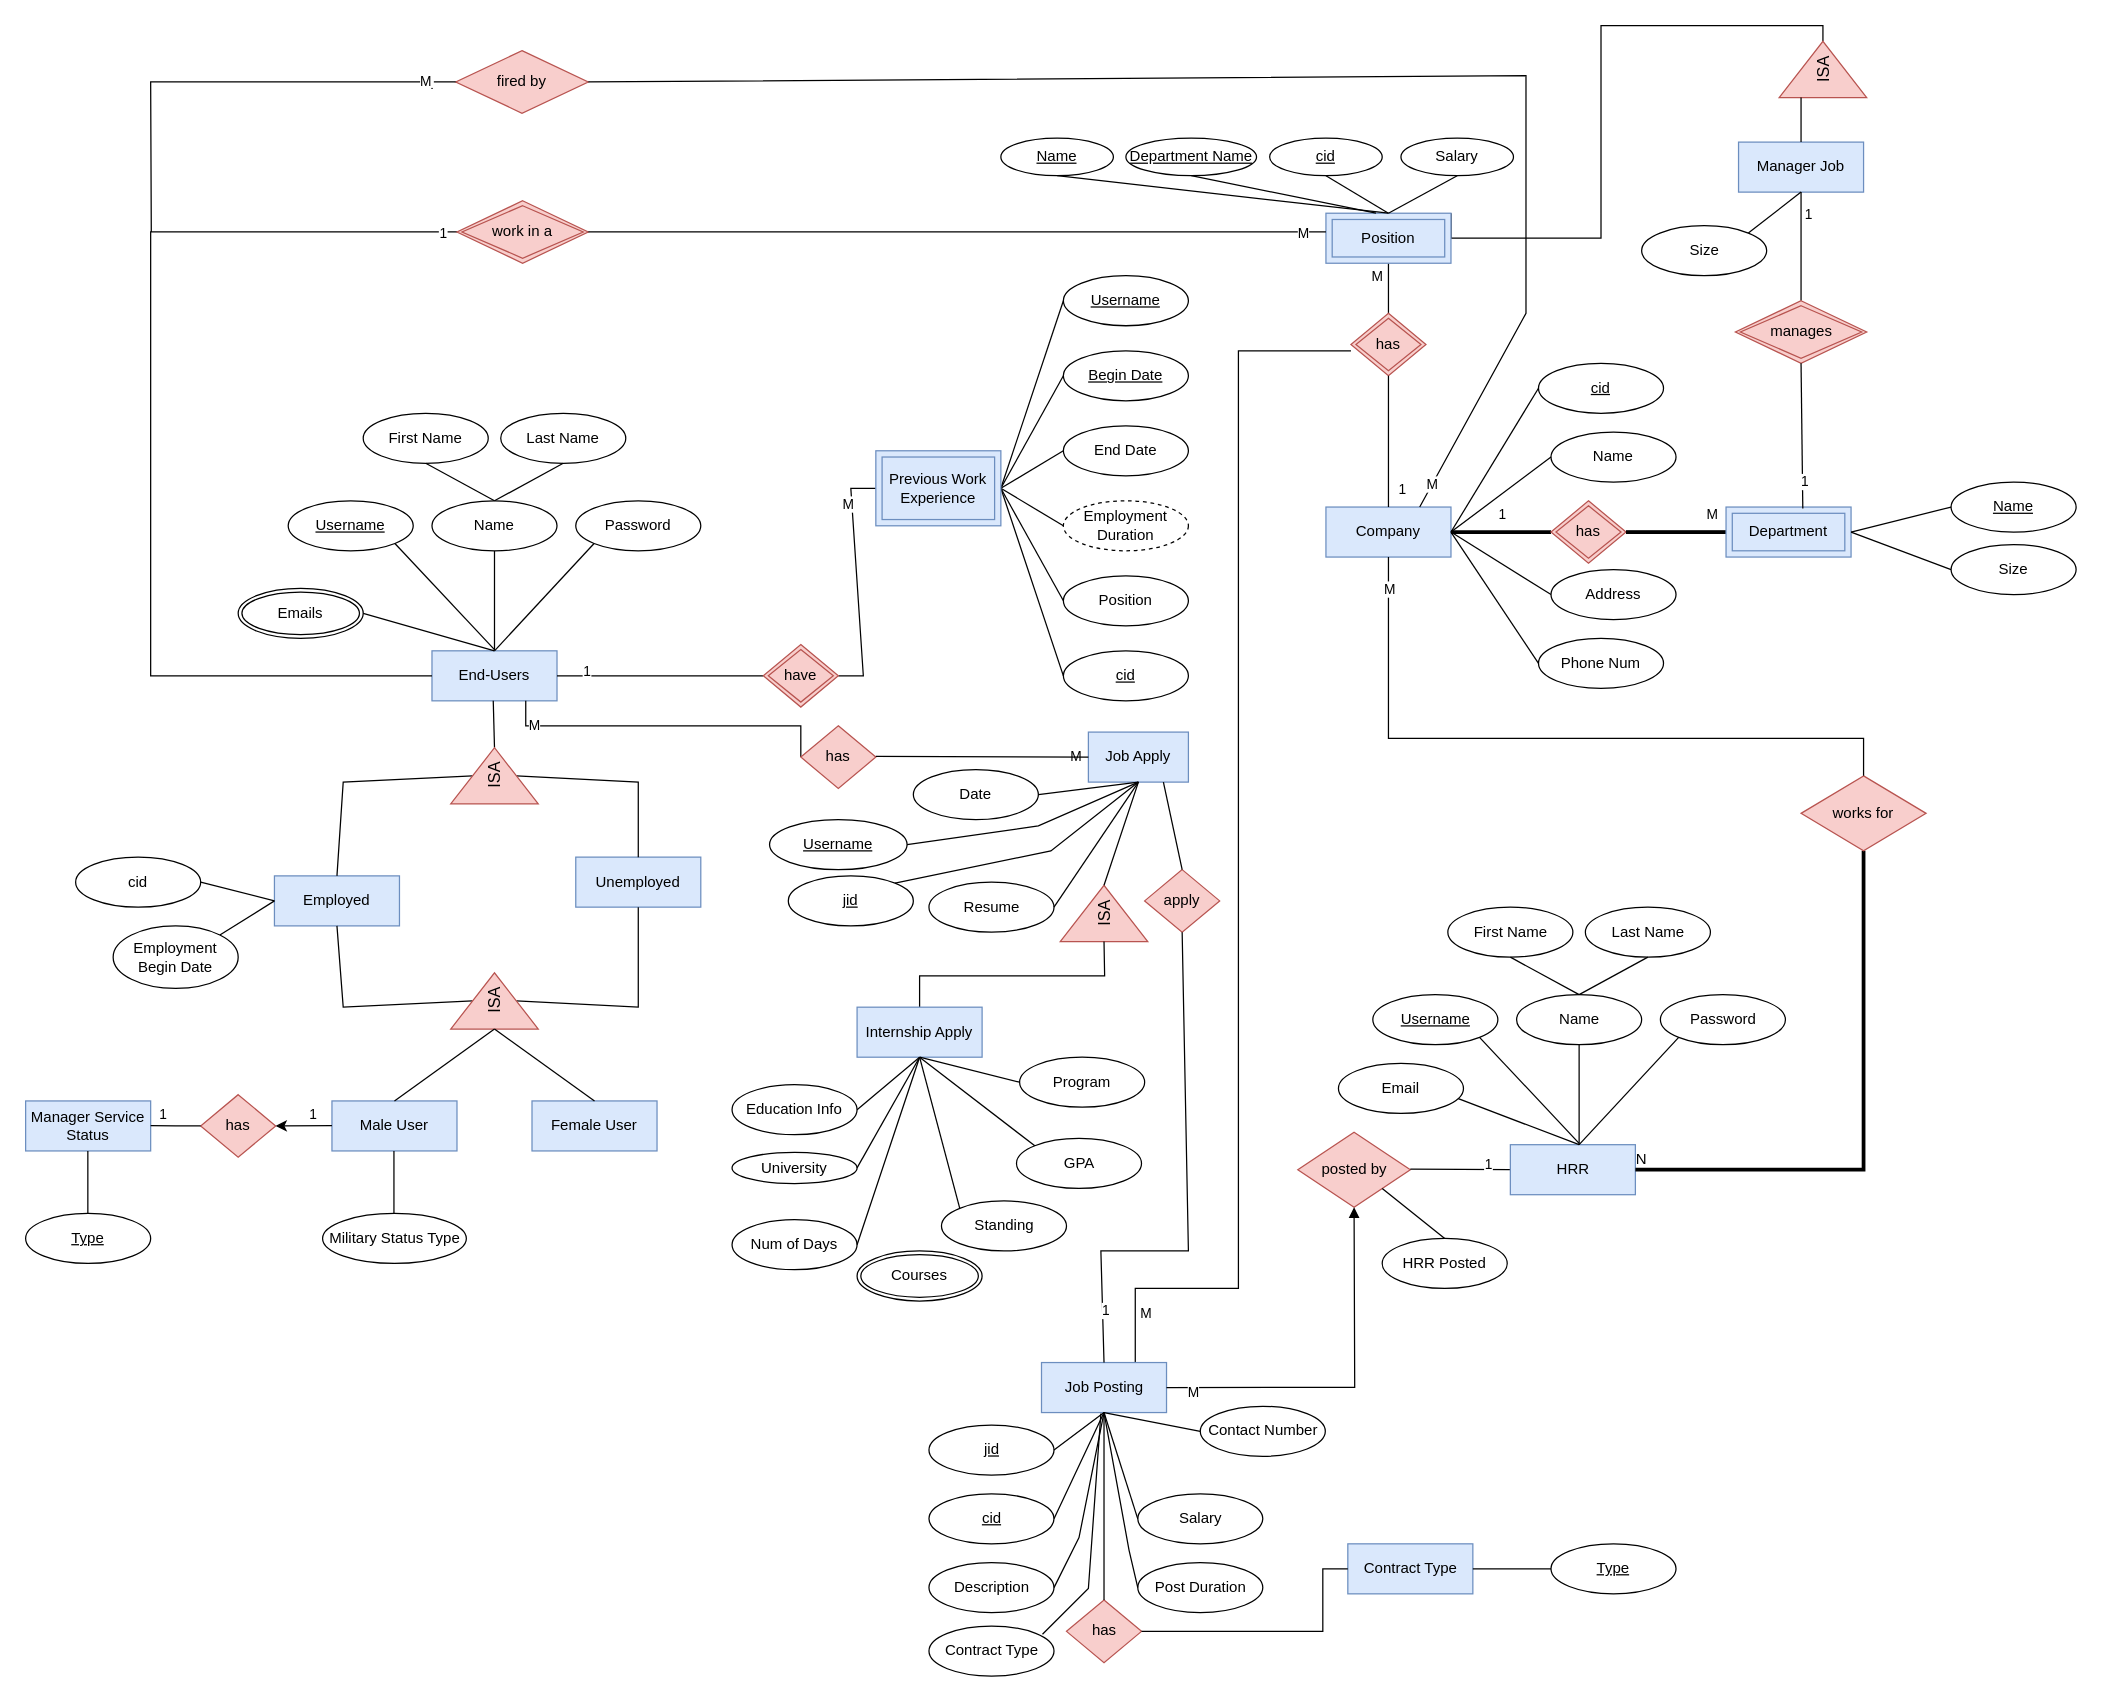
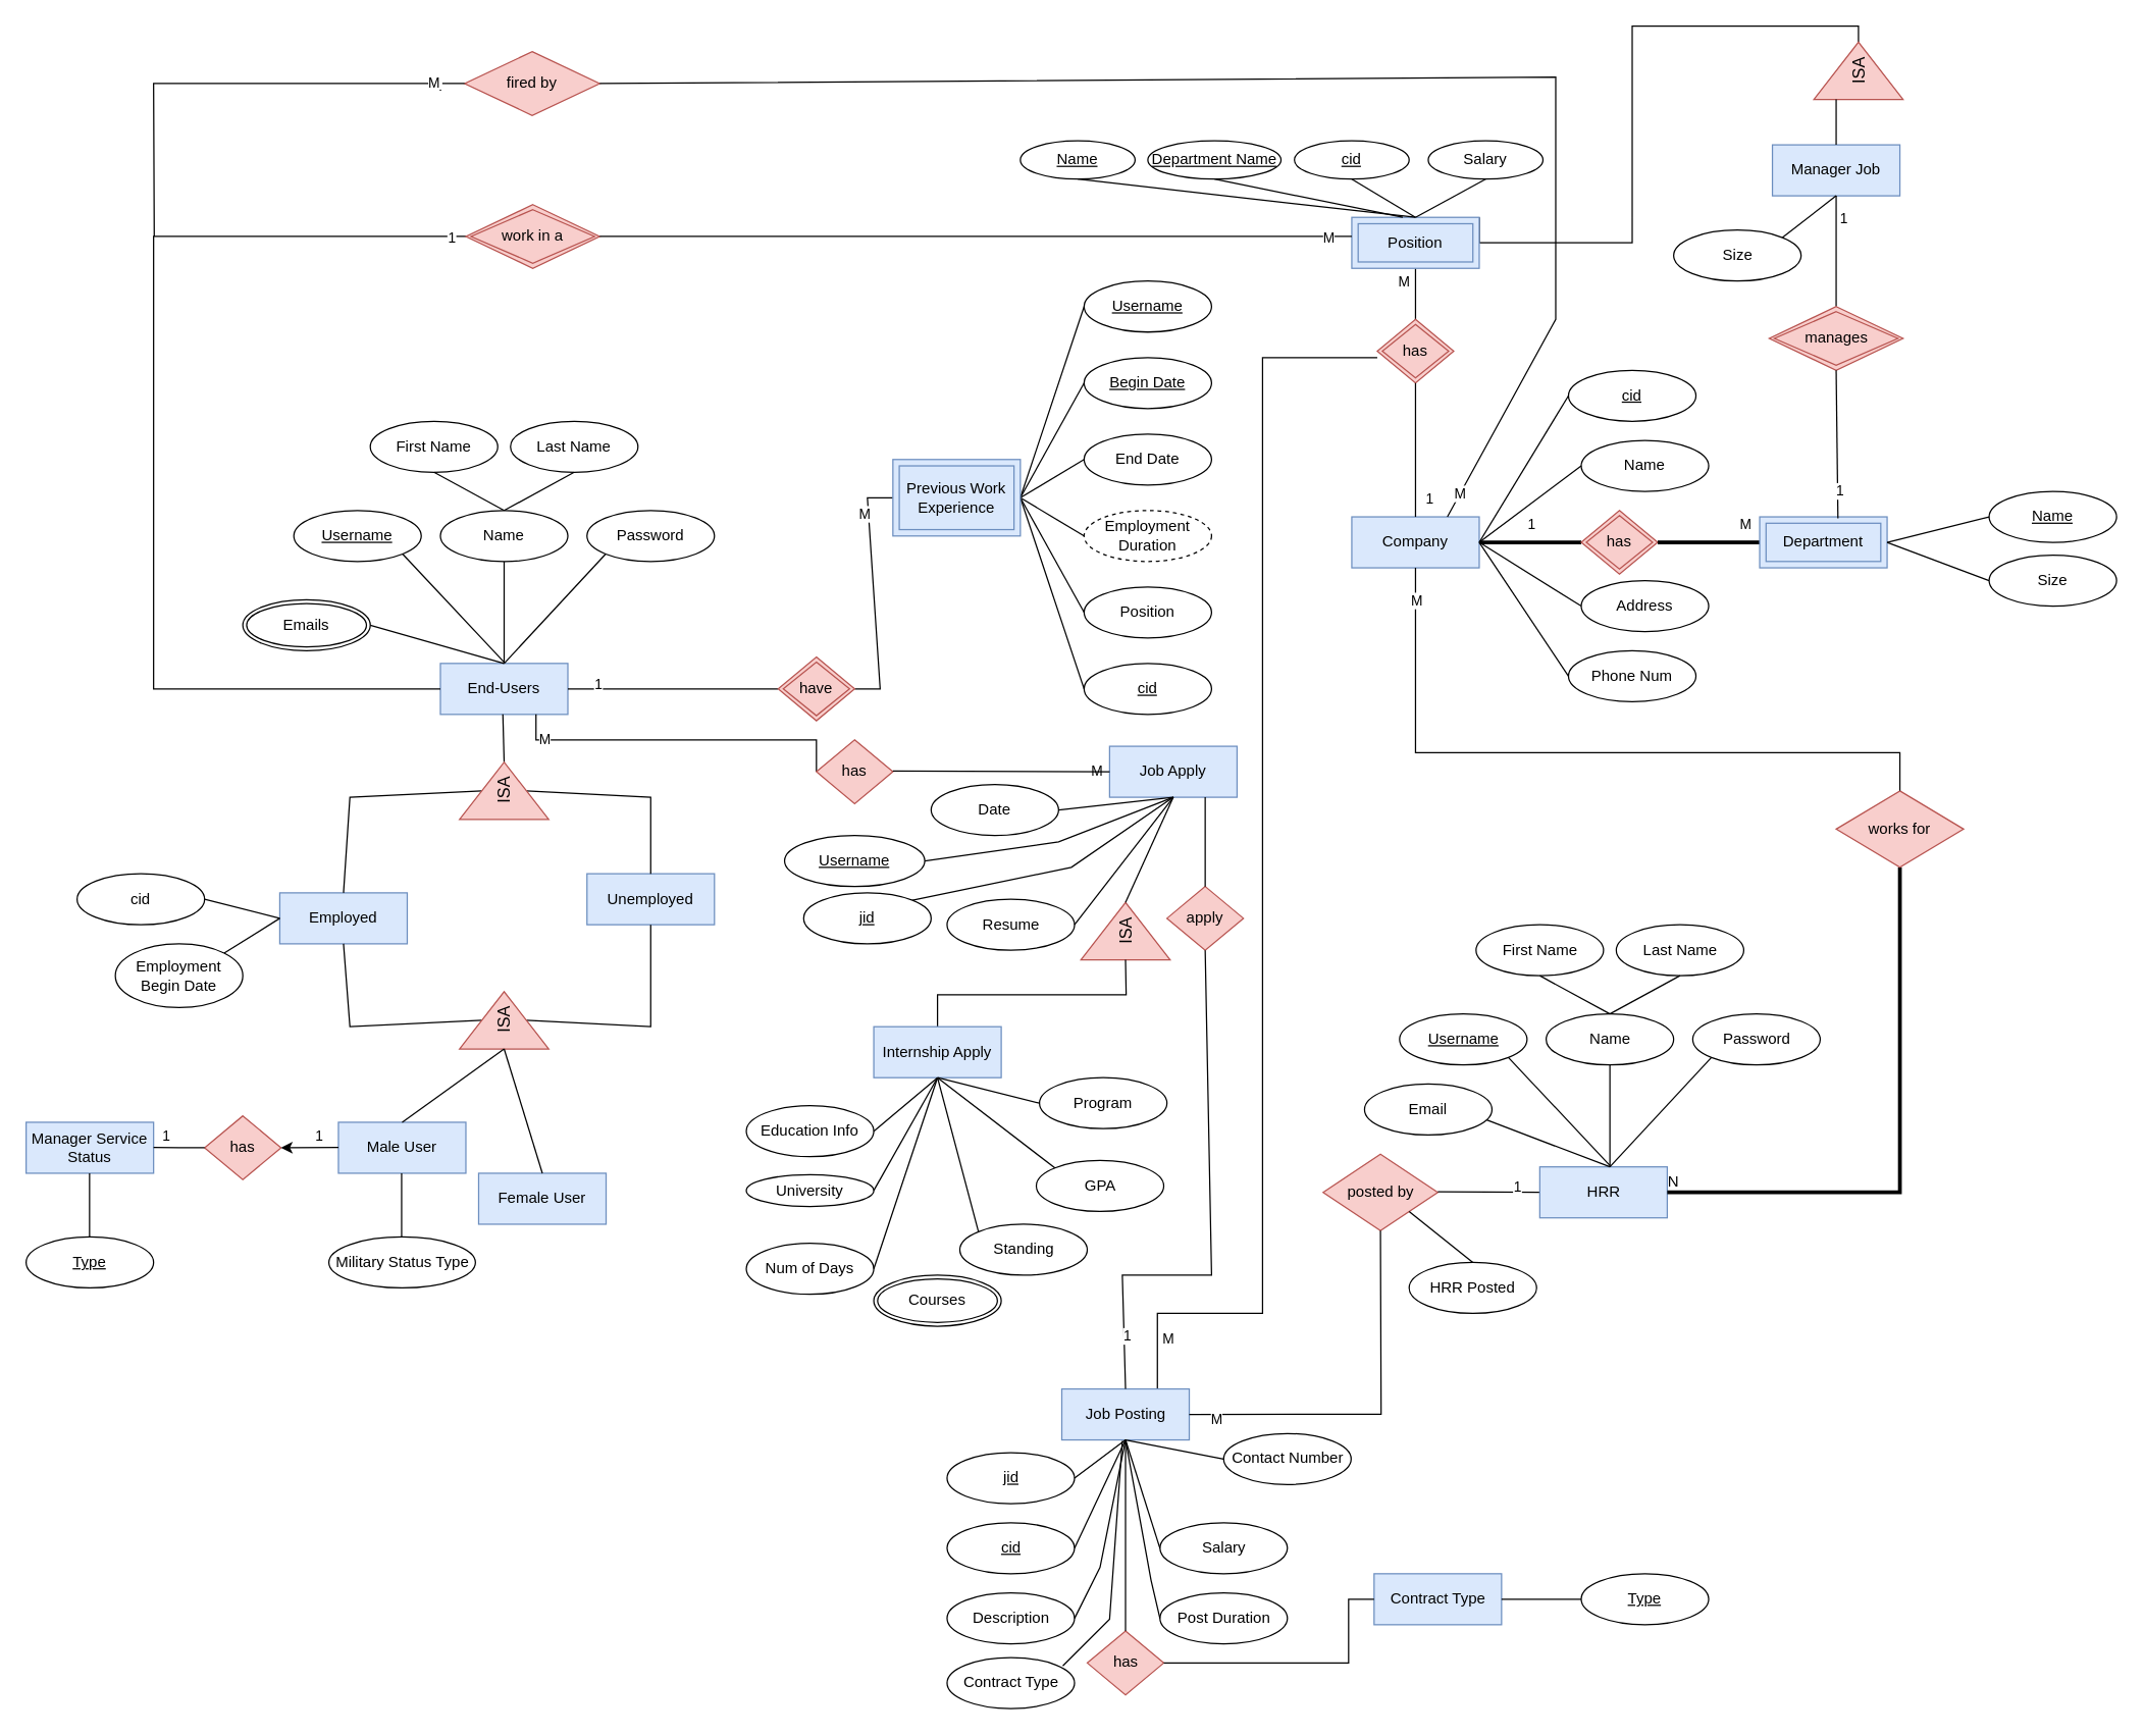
- <mxCell id="115" value="Job Apply" style="whiteSpace=wrap;html=1;align=center;fillColor=#dae8fc;strokeColor=#6c8ebf;" parent="1" vertex="1"><mxGeometry x="870" y="585" width="80" height="40" as="geometry" /></mxCell>
+ <mxCell id="115" value="Job Apply" style="whiteSpace=wrap;html=1;align=center;fillColor=#dae8fc;strokeColor=#6c8ebf;" parent="1" vertex="1"><mxGeometry x="870" y="585" width="100" height="40" as="geometry" /></mxCell>
- <mxCell id="26" value="Female User" style="whiteSpace=wrap;html=1;align=center;fillColor=#dae8fc;strokeColor=#6c8ebf;" parent="1" vertex="1"><mxGeometry x="425" y="880" width="100" height="40" as="geometry" /></mxCell>
+ <mxCell id="26" value="Female User" style="whiteSpace=wrap;html=1;align=center;fillColor=#dae8fc;strokeColor=#6c8ebf;" parent="1" vertex="1"><mxGeometry x="375" y="920" width="100" height="40" as="geometry" /></mxCell>
- <mxCell id="92" value="" style="endArrow=block;html=1;rounded=0;exitX=1;exitY=0.5;exitDx=0;exitDy=0;entryX=0.5;entryY=1;entryDx=0;entryDy=0;" parent="1" source="59" target="91" edge="1"><mxGeometry relative="1" as="geometry"><mxPoint x="1172.5" y="1100" as="sourcePoint" /><mxPoint x="1162.5" y="980.94" as="targetPoint" /><Array as="points"><mxPoint x="1083" y="1109" /></Array></mxGeometry></mxCell>
+ <mxCell id="92" value="" style="endArrow=none;html=1;rounded=0;exitX=1;exitY=0.5;exitDx=0;exitDy=0;entryX=0.5;entryY=1;entryDx=0;entryDy=0;" parent="1" source="59" target="91" edge="1"><mxGeometry relative="1" as="geometry"><mxPoint x="1172.5" y="1100" as="sourcePoint" /><mxPoint x="1162.5" y="980.94" as="targetPoint" /><Array as="points"><mxPoint x="1083" y="1109" /></Array></mxGeometry></mxCell>
